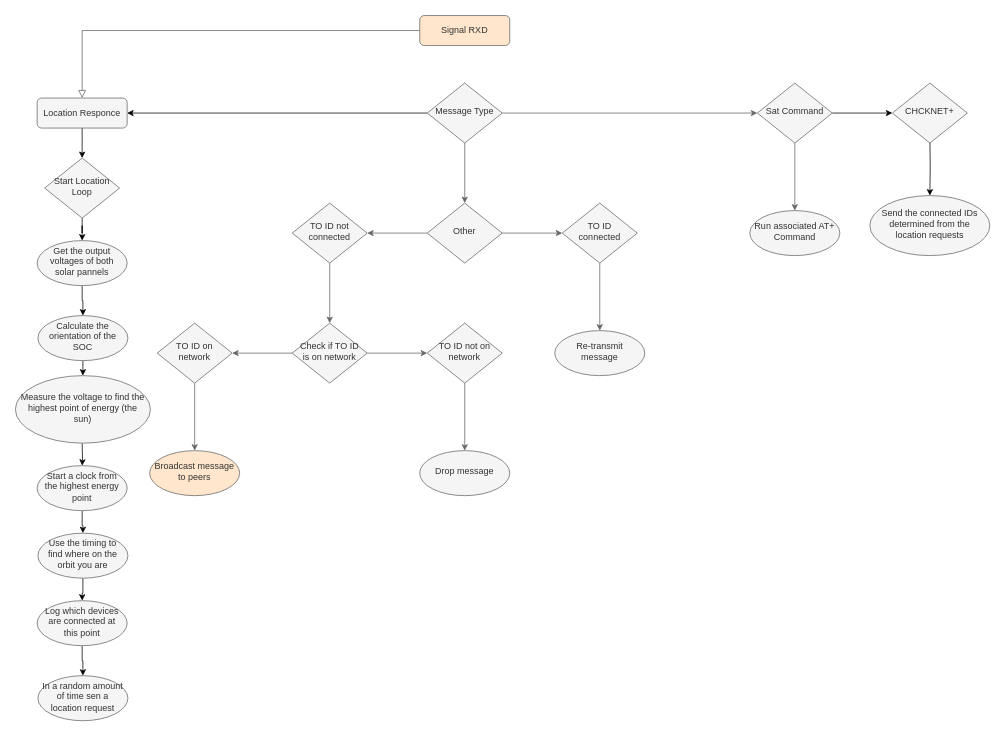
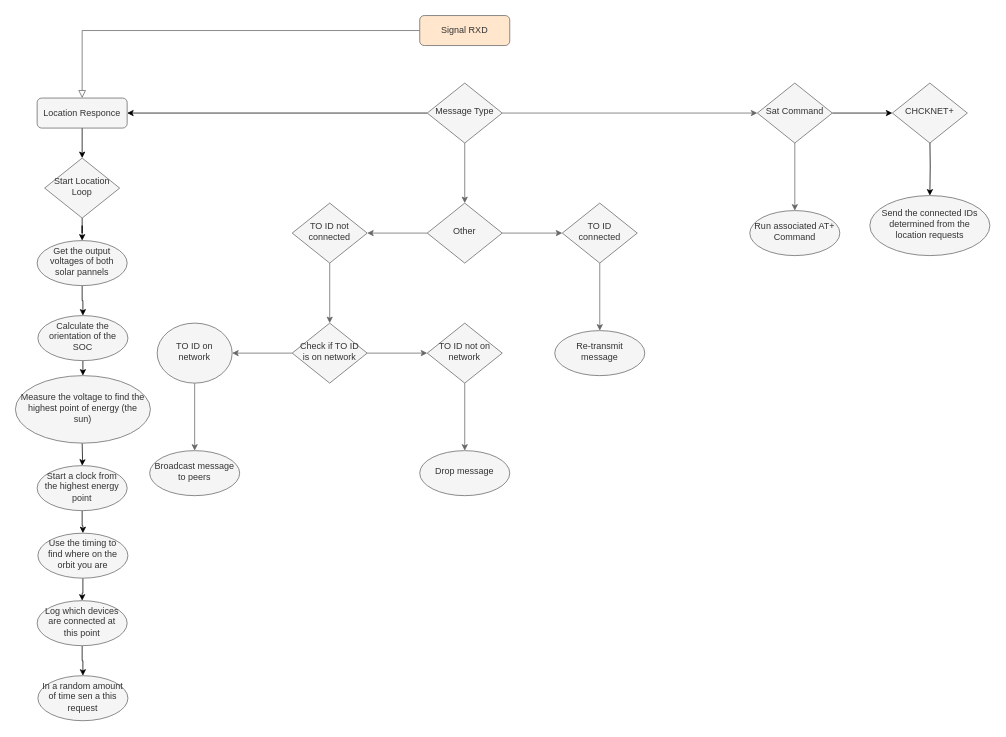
- <mxCell id="27" value="TO ID on network" style="rhombus;whiteSpace=wrap;html=1;shadow=0;fontFamily=Helvetica;fontSize=12;align=center;strokeWidth=1;spacing=6;spacingTop=-4;fillColor=#f5f5f5;strokeColor=#666666;fontColor=#333333;" parent="1" vertex="1"><mxGeometry x="209" y="430" width="100" height="80" as="geometry" /></mxCell>
+ <mxCell id="27" value="TO ID on network" style="ellipse;whiteSpace=wrap;html=1;shadow=0;fontFamily=Helvetica;fontSize=12;align=center;strokeWidth=1;spacing=6;spacingTop=-4;fillColor=#f5f5f5;strokeColor=#666666;fontColor=#333333;" parent="1" vertex="1"><mxGeometry x="209" y="430" width="100" height="80" as="geometry" /></mxCell>
- <mxCell id="28" value="Broadcast message to peers" style="ellipse;whiteSpace=wrap;html=1;shadow=0;strokeWidth=1;spacing=6;spacingTop=-4;fillColor=#ffe6cc;strokeColor=#666666;fontColor=#333333;" parent="1" vertex="1"><mxGeometry x="199" y="600" width="120" height="60" as="geometry" /></mxCell>
+ <mxCell id="28" value="Broadcast message to peers" style="ellipse;whiteSpace=wrap;html=1;shadow=0;strokeWidth=1;spacing=6;spacingTop=-4;fillColor=#f5f5f5;strokeColor=#666666;fontColor=#333333;" parent="1" vertex="1"><mxGeometry x="199" y="600" width="120" height="60" as="geometry" /></mxCell>
- <mxCell id="45" value="In a random amount of time sen a location request" style="ellipse;whiteSpace=wrap;html=1;fillColor=#f5f5f5;strokeColor=#666666;fontColor=#333333;shadow=0;strokeWidth=1;spacing=6;spacingTop=-4;" vertex="1" parent="1"><mxGeometry x="50" y="900" width="120" height="60" as="geometry" /></mxCell>
+ <mxCell id="45" value="In a random amount of time sen a this request" style="ellipse;whiteSpace=wrap;html=1;fillColor=#f5f5f5;strokeColor=#666666;fontColor=#333333;shadow=0;strokeWidth=1;spacing=6;spacingTop=-4;" vertex="1" parent="1"><mxGeometry x="50" y="900" width="120" height="60" as="geometry" /></mxCell>
